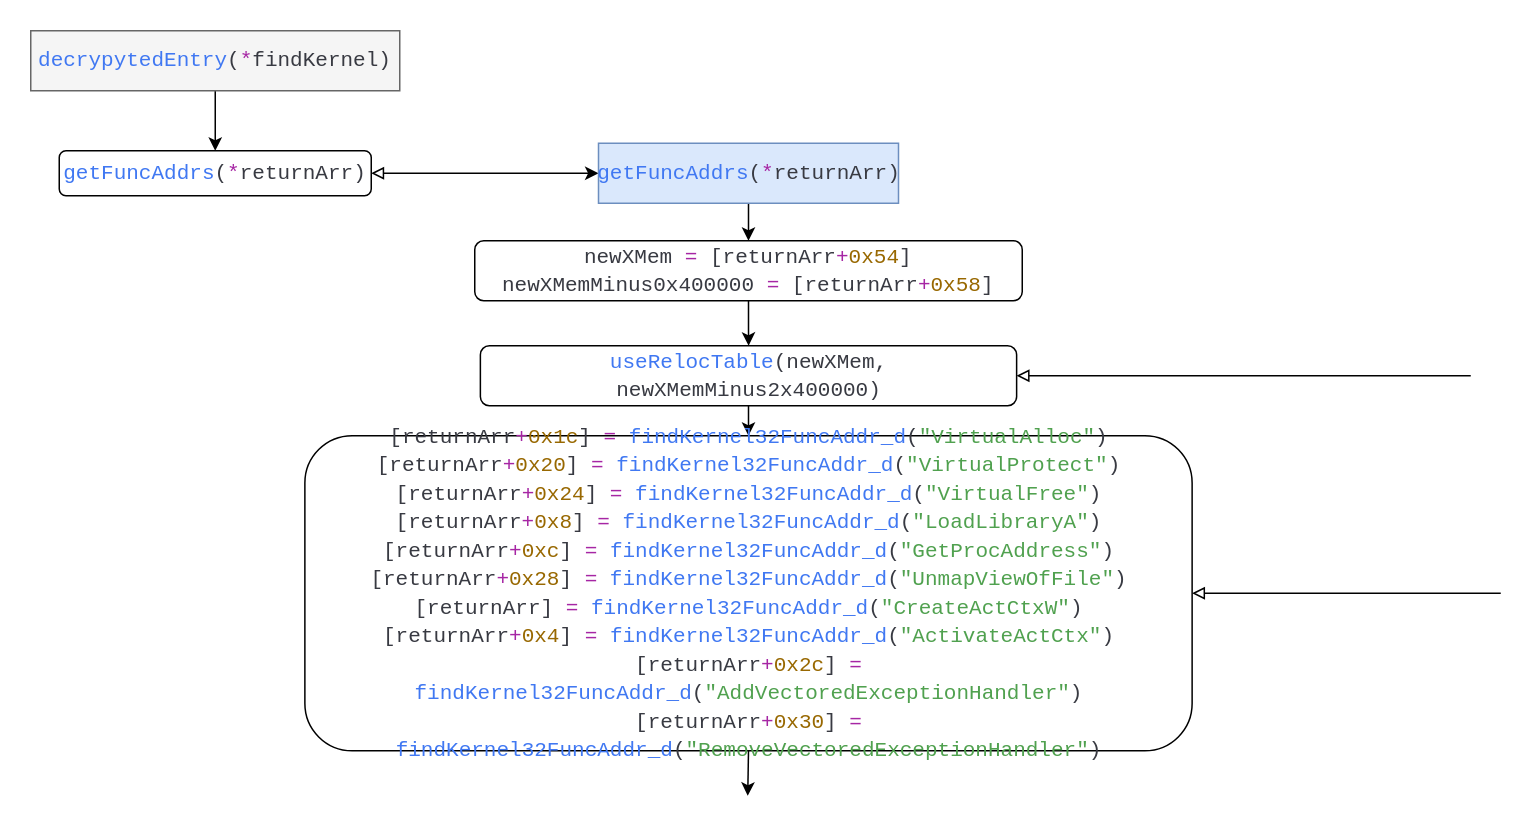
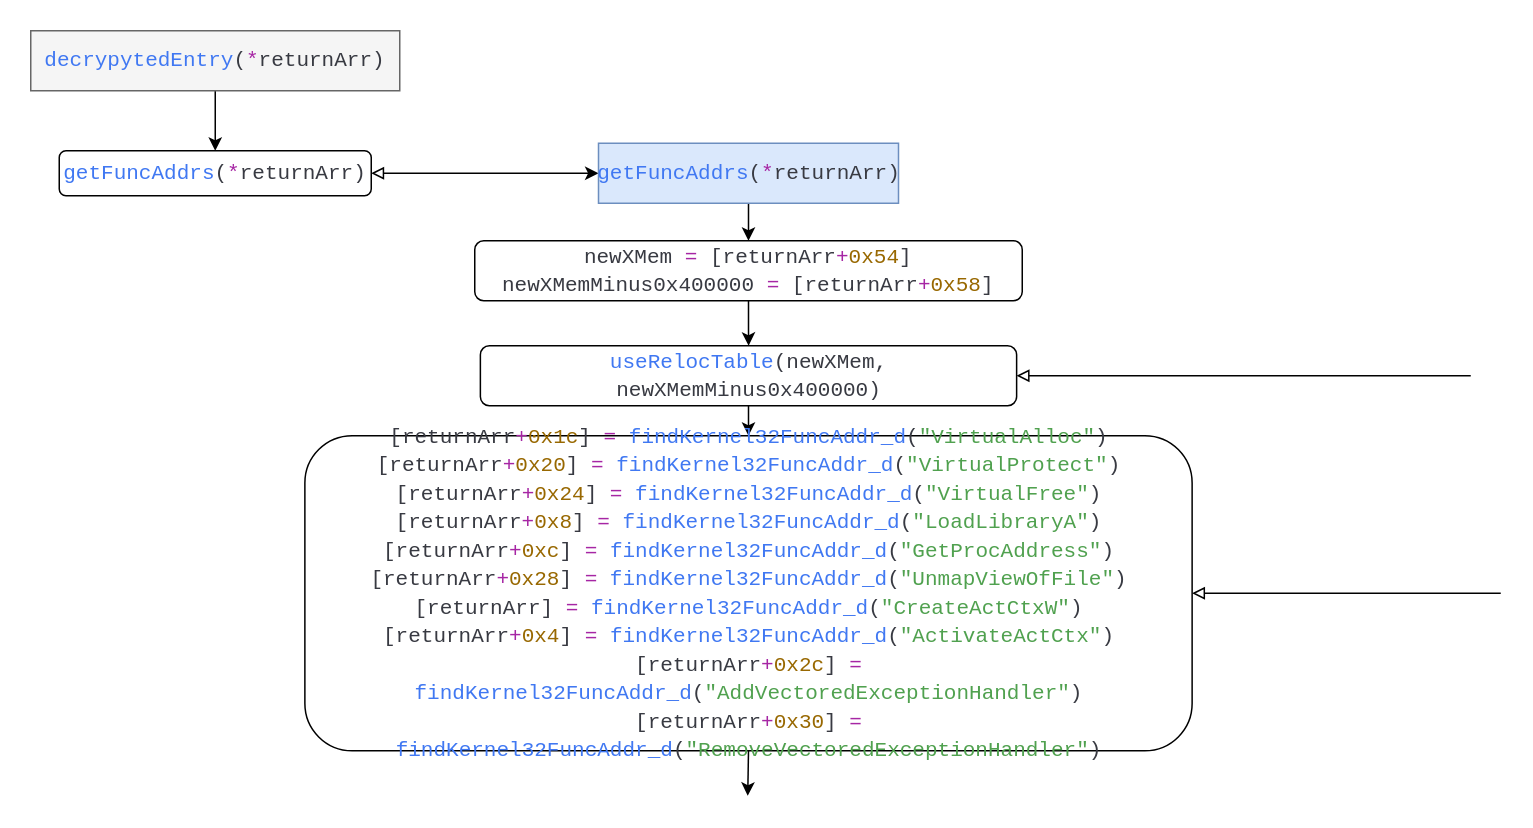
- <mxCell id="3" value="&lt;div style=&quot;color: rgb(56, 58, 66); font-family: Consolas, &amp;quot;Courier New&amp;quot;, monospace; font-size: 14px; line-height: 19px;&quot;&gt;&lt;div style=&quot;&quot;&gt;&lt;span style=&quot;color: rgb(64, 120, 242);&quot;&gt;decrypytedEntry&lt;/span&gt;(&lt;span style=&quot;color: rgb(166, 38, 164);&quot;&gt;*&lt;/span&gt;findKernel)&lt;br&gt;&lt;/div&gt;&lt;/div&gt;" style="rounded=0;whiteSpace=wrap;html=1;fillColor=#f5f5f5;strokeColor=#666666;fontColor=#333333;" vertex="1" parent="1"><mxGeometry x="20" y="20" width="246" height="40" as="geometry" /></mxCell>
+ <mxCell id="3" value="&lt;div style=&quot;color: rgb(56, 58, 66); font-family: Consolas, &amp;quot;Courier New&amp;quot;, monospace; font-size: 14px; line-height: 19px;&quot;&gt;&lt;div style=&quot;&quot;&gt;&lt;span style=&quot;color: rgb(64, 120, 242);&quot;&gt;decrypytedEntry&lt;/span&gt;(&lt;span style=&quot;color: rgb(166, 38, 164);&quot;&gt;*&lt;/span&gt;returnArr)&lt;br&gt;&lt;/div&gt;&lt;/div&gt;" style="rounded=0;whiteSpace=wrap;html=1;fillColor=#f5f5f5;strokeColor=#666666;fontColor=#333333;" vertex="1" parent="1"><mxGeometry x="20" y="20" width="246" height="40" as="geometry" /></mxCell>
- <mxCell id="12" value="&lt;div style=&quot;color: rgb(56, 58, 66); font-family: Consolas, &amp;quot;Courier New&amp;quot;, monospace; font-size: 14px; line-height: 19px;&quot;&gt;&lt;div style=&quot;background-color: rgb(250, 250, 250);&quot;&gt;&lt;/div&gt;&lt;div style=&quot;line-height: 19px;&quot;&gt;&lt;div style=&quot;background-color: rgb(250, 250, 250);&quot;&gt;&lt;/div&gt;&lt;div style=&quot;&quot;&gt;&lt;span style=&quot;color: rgb(64, 120, 242);&quot;&gt;useRelocTable&lt;/span&gt;(newXMem, newXMemMinus2x400000)&lt;/div&gt;&lt;/div&gt;&lt;/div&gt;" style="rounded=1;whiteSpace=wrap;html=1;" vertex="1" parent="1"><mxGeometry x="319.75" y="230" width="357.5" height="40" as="geometry" /></mxCell>
+ <mxCell id="12" value="&lt;div style=&quot;color: rgb(56, 58, 66); font-family: Consolas, &amp;quot;Courier New&amp;quot;, monospace; font-size: 14px; line-height: 19px;&quot;&gt;&lt;div style=&quot;background-color: rgb(250, 250, 250);&quot;&gt;&lt;/div&gt;&lt;div style=&quot;line-height: 19px;&quot;&gt;&lt;div style=&quot;background-color: rgb(250, 250, 250);&quot;&gt;&lt;/div&gt;&lt;div style=&quot;&quot;&gt;&lt;span style=&quot;color: rgb(64, 120, 242);&quot;&gt;useRelocTable&lt;/span&gt;(newXMem, newXMemMinus0x400000)&lt;/div&gt;&lt;/div&gt;&lt;/div&gt;" style="rounded=1;whiteSpace=wrap;html=1;" vertex="1" parent="1"><mxGeometry x="319.75" y="230" width="357.5" height="40" as="geometry" /></mxCell>
